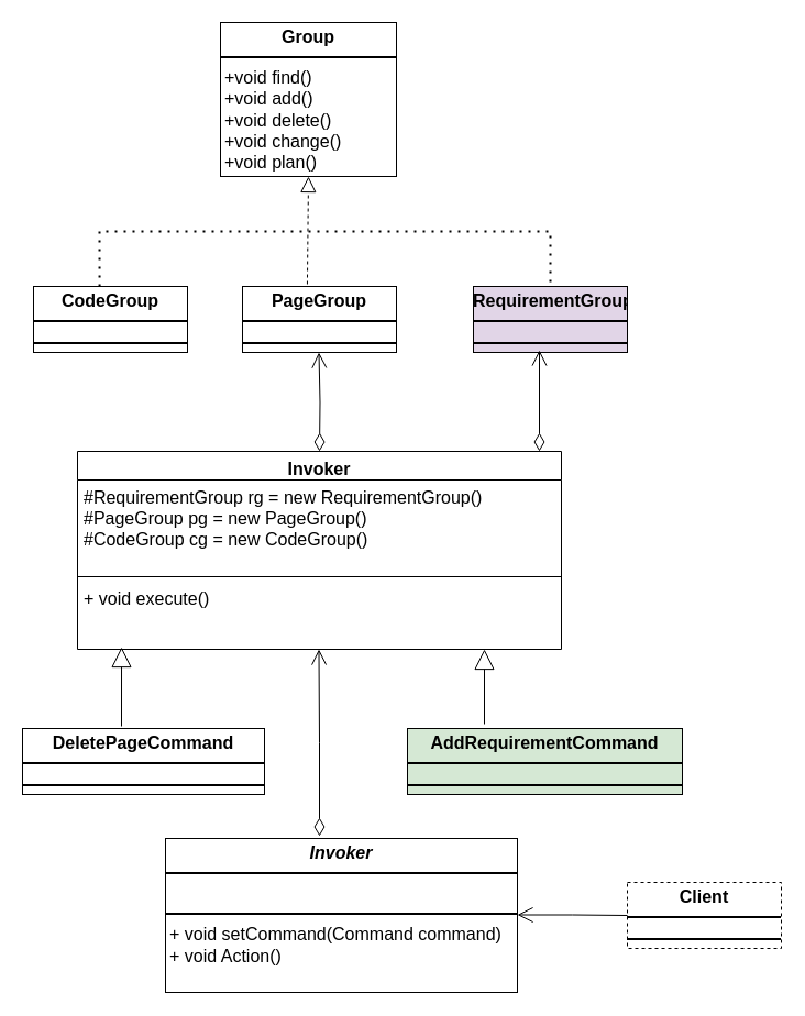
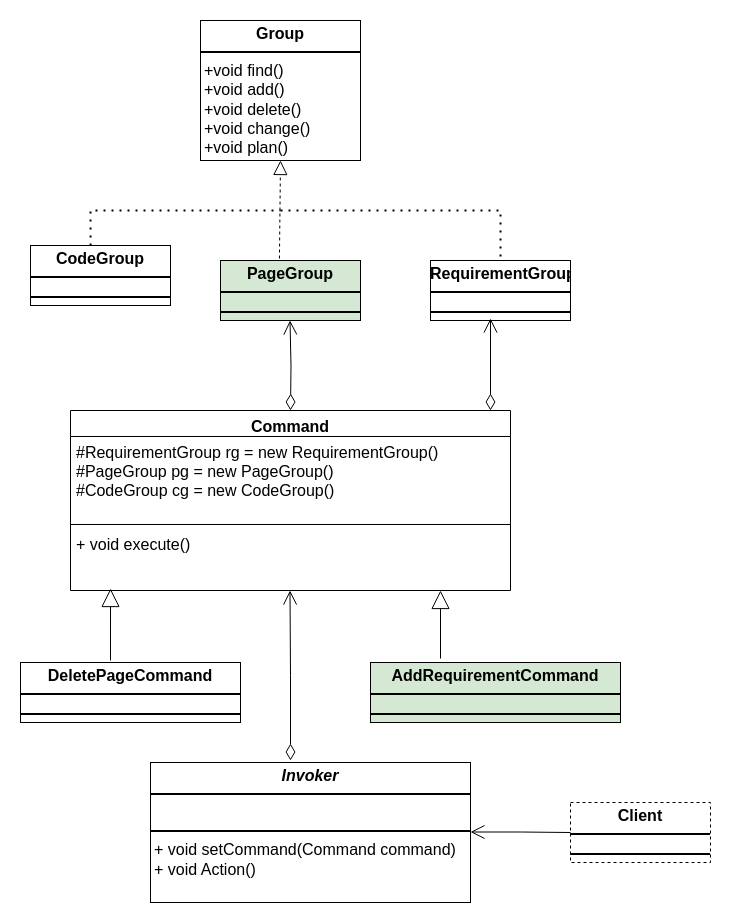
- <mxCell id="3" value="&lt;p style=&quot;margin:0px;margin-top:4px;text-align:center;&quot;&gt;&lt;b&gt;&lt;font style=&quot;vertical-align: inherit;&quot; class=&quot;notranslate fyzs-translate-target fyzs-translate-target-wrapper&quot;&gt;&lt;font style=&quot;vertical-align: inherit;&quot; class=&quot;notranslate fyzs-translate-target fyzs-translate-target-box&quot;&gt;&lt;font style=&quot;vertical-align: inherit;&quot; title=&quot;Class&quot; class=&quot;notranslate fyzs-translate-target fyzs-translate-target-text&quot;&gt;CodeGroup&lt;/font&gt;&lt;/font&gt;&lt;/font&gt;&lt;/b&gt;&lt;/p&gt;&lt;hr style=&quot;border-style:solid;&quot;&gt;&lt;div style=&quot;height:2px;&quot;&gt;&lt;/div&gt;&lt;hr style=&quot;border-style:solid;&quot;&gt;&lt;div style=&quot;height:2px;&quot;&gt;&lt;/div&gt;" style="verticalAlign=top;align=left;overflow=fill;html=1;whiteSpace=wrap;fontSize=16;" vertex="1" parent="1"><mxGeometry x="30" y="260" width="140" height="60" as="geometry" /></mxCell>
+ <mxCell id="3" value="&lt;p style=&quot;margin:0px;margin-top:4px;text-align:center;&quot;&gt;&lt;b&gt;&lt;font style=&quot;vertical-align: inherit;&quot; class=&quot;notranslate fyzs-translate-target fyzs-translate-target-wrapper&quot;&gt;&lt;font style=&quot;vertical-align: inherit;&quot; class=&quot;notranslate fyzs-translate-target fyzs-translate-target-box&quot;&gt;&lt;font style=&quot;vertical-align: inherit;&quot; title=&quot;Class&quot; class=&quot;notranslate fyzs-translate-target fyzs-translate-target-text&quot;&gt;CodeGroup&lt;/font&gt;&lt;/font&gt;&lt;/font&gt;&lt;/b&gt;&lt;/p&gt;&lt;hr style=&quot;border-style:solid;&quot;&gt;&lt;div style=&quot;height:2px;&quot;&gt;&lt;/div&gt;&lt;hr style=&quot;border-style:solid;&quot;&gt;&lt;div style=&quot;height:2px;&quot;&gt;&lt;/div&gt;" style="verticalAlign=top;align=left;overflow=fill;html=1;whiteSpace=wrap;fontSize=16;" vertex="1" parent="1"><mxGeometry x="30" y="245" width="140" height="60" as="geometry" /></mxCell>
- <mxCell id="4" value="&lt;p style=&quot;margin:0px;margin-top:4px;text-align:center;&quot;&gt;&lt;b&gt;&lt;font style=&quot;vertical-align: inherit;&quot; class=&quot;notranslate fyzs-translate-target fyzs-translate-target-wrapper&quot;&gt;&lt;font style=&quot;vertical-align: inherit;&quot; class=&quot;notranslate fyzs-translate-target fyzs-translate-target-box&quot;&gt;&lt;font style=&quot;vertical-align: inherit;&quot; title=&quot;Class&quot; class=&quot;notranslate fyzs-translate-target fyzs-translate-target-text&quot;&gt;PageGroup&lt;/font&gt;&lt;/font&gt;&lt;/font&gt;&lt;/b&gt;&lt;/p&gt;&lt;hr style=&quot;border-style:solid;&quot;&gt;&lt;div style=&quot;height:2px;&quot;&gt;&lt;/div&gt;&lt;hr style=&quot;border-style:solid;&quot;&gt;&lt;div style=&quot;height:2px;&quot;&gt;&lt;/div&gt;" style="verticalAlign=top;align=left;overflow=fill;html=1;whiteSpace=wrap;fontSize=16;" vertex="1" parent="1"><mxGeometry x="220" y="260" width="140" height="60" as="geometry" /></mxCell>
+ <mxCell id="4" value="&lt;p style=&quot;margin:0px;margin-top:4px;text-align:center;&quot;&gt;&lt;b&gt;&lt;font style=&quot;vertical-align: inherit;&quot; class=&quot;notranslate fyzs-translate-target fyzs-translate-target-wrapper&quot;&gt;&lt;font style=&quot;vertical-align: inherit;&quot; class=&quot;notranslate fyzs-translate-target fyzs-translate-target-box&quot;&gt;&lt;font style=&quot;vertical-align: inherit;&quot; title=&quot;Class&quot; class=&quot;notranslate fyzs-translate-target fyzs-translate-target-text&quot;&gt;PageGroup&lt;/font&gt;&lt;/font&gt;&lt;/font&gt;&lt;/b&gt;&lt;/p&gt;&lt;hr style=&quot;border-style:solid;&quot;&gt;&lt;div style=&quot;height:2px;&quot;&gt;&lt;/div&gt;&lt;hr style=&quot;border-style:solid;&quot;&gt;&lt;div style=&quot;height:2px;&quot;&gt;&lt;/div&gt;" style="verticalAlign=top;align=left;overflow=fill;html=1;whiteSpace=wrap;fontSize=16;fillColor=#d5e8d4;" vertex="1" parent="1"><mxGeometry x="220" y="260" width="140" height="60" as="geometry" /></mxCell>
- <mxCell id="5" value="&lt;p style=&quot;margin:0px;margin-top:4px;text-align:center;&quot;&gt;&lt;b&gt;&lt;font style=&quot;vertical-align: inherit;&quot; class=&quot;notranslate fyzs-translate-target fyzs-translate-target-wrapper&quot;&gt;&lt;font style=&quot;vertical-align: inherit;&quot; class=&quot;notranslate fyzs-translate-target fyzs-translate-target-box&quot;&gt;&lt;font style=&quot;vertical-align: inherit;&quot; title=&quot;Class&quot; class=&quot;notranslate fyzs-translate-target fyzs-translate-target-text&quot;&gt;RequirementGroup&lt;/font&gt;&lt;/font&gt;&lt;/font&gt;&lt;/b&gt;&lt;/p&gt;&lt;hr style=&quot;border-style:solid;&quot;&gt;&lt;div style=&quot;height:2px;&quot;&gt;&lt;/div&gt;&lt;hr style=&quot;border-style:solid;&quot;&gt;&lt;div style=&quot;height:2px;&quot;&gt;&lt;/div&gt;" style="verticalAlign=top;align=left;overflow=fill;html=1;whiteSpace=wrap;fontSize=16;fillColor=#e1d5e7;" vertex="1" parent="1"><mxGeometry x="430" y="260" width="140" height="60" as="geometry" /></mxCell>
+ <mxCell id="5" value="&lt;p style=&quot;margin:0px;margin-top:4px;text-align:center;&quot;&gt;&lt;b&gt;&lt;font style=&quot;vertical-align: inherit;&quot; class=&quot;notranslate fyzs-translate-target fyzs-translate-target-wrapper&quot;&gt;&lt;font style=&quot;vertical-align: inherit;&quot; class=&quot;notranslate fyzs-translate-target fyzs-translate-target-box&quot;&gt;&lt;font style=&quot;vertical-align: inherit;&quot; title=&quot;Class&quot; class=&quot;notranslate fyzs-translate-target fyzs-translate-target-text&quot;&gt;RequirementGroup&lt;/font&gt;&lt;/font&gt;&lt;/font&gt;&lt;/b&gt;&lt;/p&gt;&lt;hr style=&quot;border-style:solid;&quot;&gt;&lt;div style=&quot;height:2px;&quot;&gt;&lt;/div&gt;&lt;hr style=&quot;border-style:solid;&quot;&gt;&lt;div style=&quot;height:2px;&quot;&gt;&lt;/div&gt;" style="verticalAlign=top;align=left;overflow=fill;html=1;whiteSpace=wrap;fontSize=16;" vertex="1" parent="1"><mxGeometry x="430" y="260" width="140" height="60" as="geometry" /></mxCell>
- <mxCell id="9" value="&lt;font style=&quot;vertical-align: inherit;&quot; class=&quot;notranslate fyzs-translate-target fyzs-translate-target-wrapper&quot;&gt;&lt;font style=&quot;vertical-align: inherit;&quot; class=&quot;notranslate fyzs-translate-target fyzs-translate-target-box&quot;&gt;&lt;font style=&quot;vertical-align: inherit;&quot; title=&quot;Classname&quot; class=&quot;notranslate fyzs-translate-target fyzs-translate-target-text&quot;&gt;Invoker&lt;/font&gt;&lt;/font&gt;&lt;/font&gt;" style="swimlane;fontStyle=1;align=center;verticalAlign=top;childLayout=stackLayout;horizontal=1;startSize=26;horizontalStack=0;resizeParent=1;resizeParentMax=0;resizeLast=0;collapsible=1;marginBottom=0;whiteSpace=wrap;html=1;fontSize=16;" vertex="1" parent="1"><mxGeometry x="70" y="410" width="440" height="180" as="geometry" /></mxCell>
+ <mxCell id="9" value="&lt;font style=&quot;vertical-align: inherit;&quot; class=&quot;notranslate fyzs-translate-target fyzs-translate-target-wrapper&quot;&gt;&lt;font style=&quot;vertical-align: inherit;&quot; class=&quot;notranslate fyzs-translate-target fyzs-translate-target-box&quot;&gt;&lt;font style=&quot;vertical-align: inherit;&quot; title=&quot;Classname&quot; class=&quot;notranslate fyzs-translate-target fyzs-translate-target-text&quot;&gt;Command&lt;/font&gt;&lt;/font&gt;&lt;/font&gt;" style="swimlane;fontStyle=1;align=center;verticalAlign=top;childLayout=stackLayout;horizontal=1;startSize=26;horizontalStack=0;resizeParent=1;resizeParentMax=0;resizeLast=0;collapsible=1;marginBottom=0;whiteSpace=wrap;html=1;fontSize=16;" vertex="1" parent="1"><mxGeometry x="70" y="410" width="440" height="180" as="geometry" /></mxCell>
